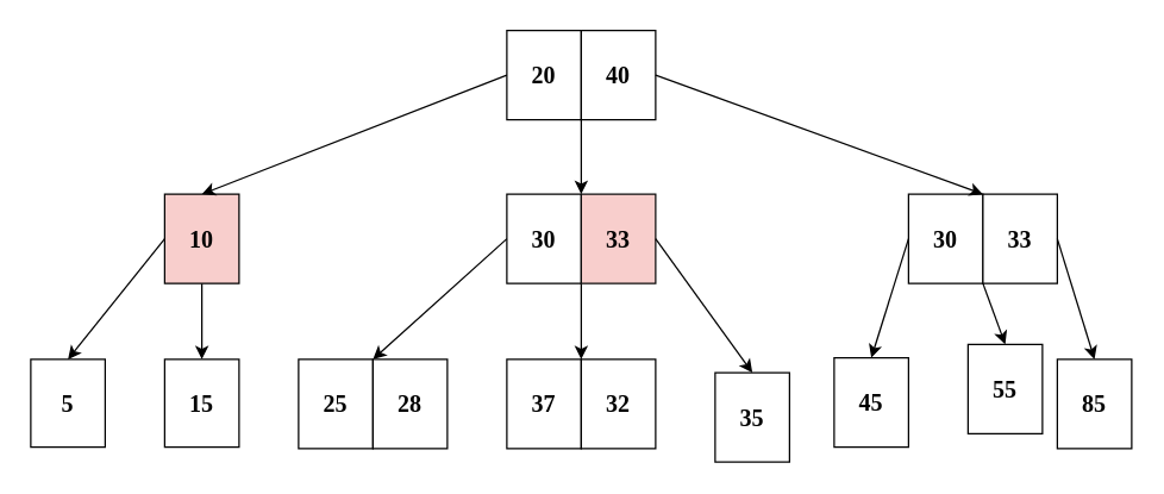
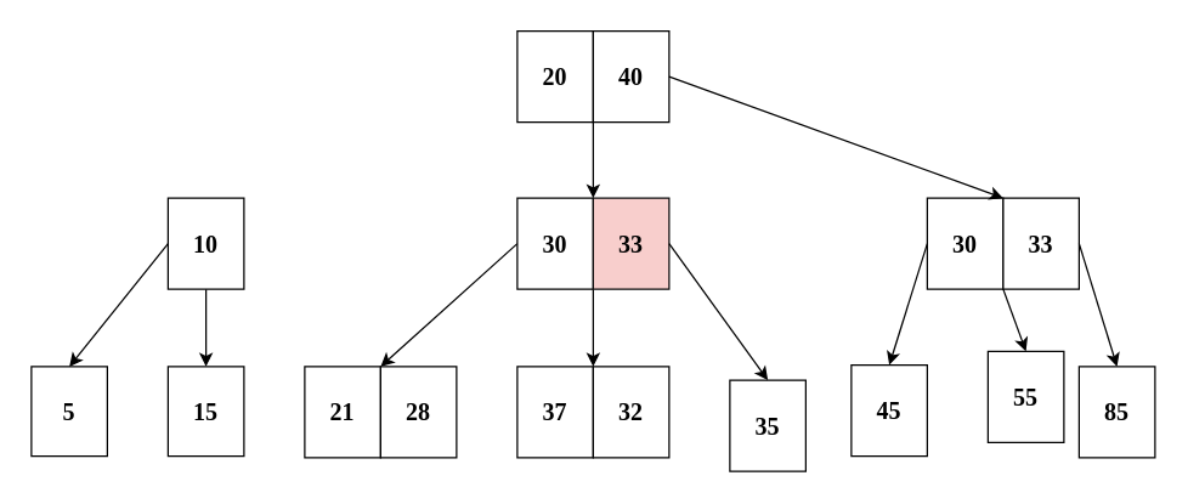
- <mxCell id="14" value="" style="endArrow=classic;html=1;rounded=0;exitX=0;exitY=0.5;exitDx=0;exitDy=0;entryX=0.5;entryY=0;entryDx=0;entryDy=0;" parent="1" source="2" target="6" edge="1"><mxGeometry width="50" height="50" relative="1" as="geometry"><mxPoint x="230" y="280" as="sourcePoint" /><mxPoint x="280" y="230" as="targetPoint" /></mxGeometry></mxCell>
- <mxCell id="6" value="&lt;b&gt;&lt;font face=&quot;Verdana&quot; style=&quot;font-size: 16px;&quot;&gt;10&lt;/font&gt;&lt;/b&gt;" style="rounded=0;whiteSpace=wrap;html=1;fillColor=#f8cecc;" parent="1" vertex="1"><mxGeometry x="110" y="130" width="50" height="60" as="geometry" /></mxCell>
+ <mxCell id="6" value="&lt;b&gt;&lt;font face=&quot;Verdana&quot; style=&quot;font-size: 16px;&quot;&gt;10&lt;/font&gt;&lt;/b&gt;" style="rounded=0;whiteSpace=wrap;html=1;" parent="1" vertex="1"><mxGeometry x="110" y="130" width="50" height="60" as="geometry" /></mxCell>
- <mxCell id="12" value="&lt;b&gt;&lt;font face=&quot;Verdana&quot; style=&quot;font-size: 16px;&quot;&gt;25&lt;/font&gt;&lt;/b&gt;" style="rounded=0;whiteSpace=wrap;html=1;" parent="1" vertex="1"><mxGeometry x="200" y="241" width="50" height="60" as="geometry" /></mxCell>
+ <mxCell id="12" value="&lt;b&gt;&lt;font face=&quot;Verdana&quot; style=&quot;font-size: 16px;&quot;&gt;21&lt;/font&gt;&lt;/b&gt;" style="rounded=0;whiteSpace=wrap;html=1;" parent="1" vertex="1"><mxGeometry x="200" y="241" width="50" height="60" as="geometry" /></mxCell>
